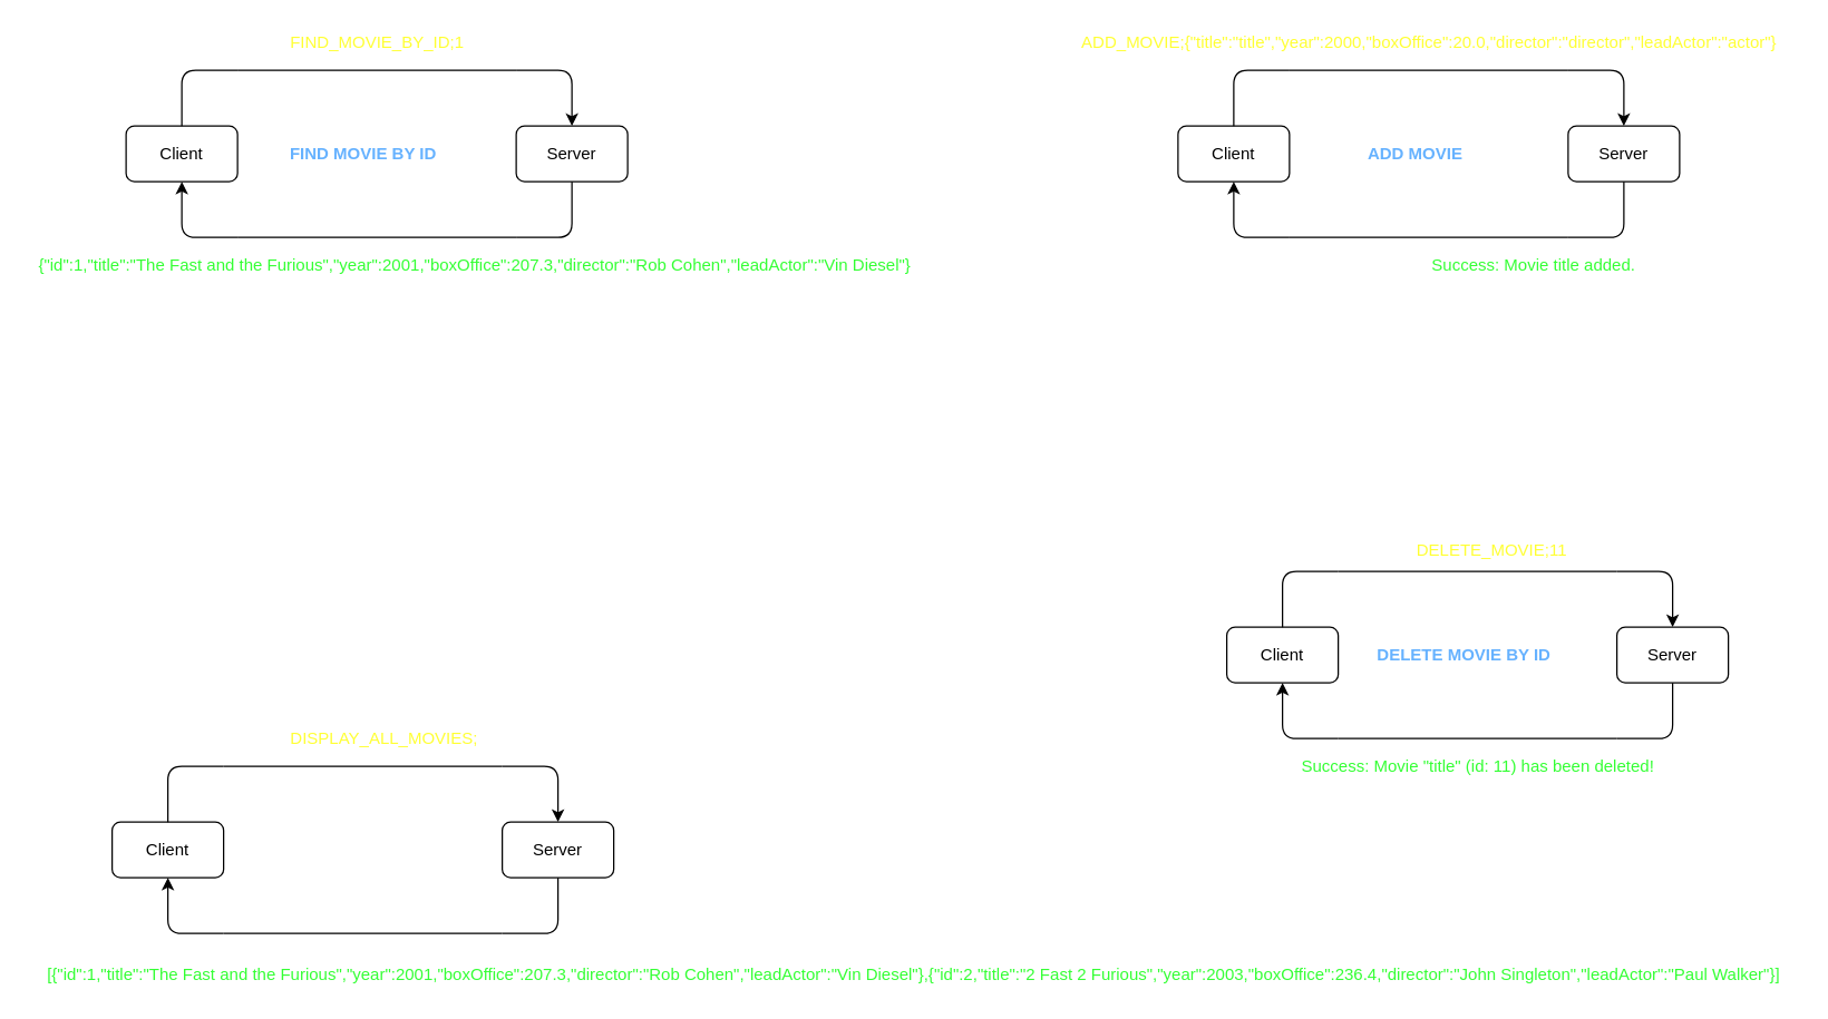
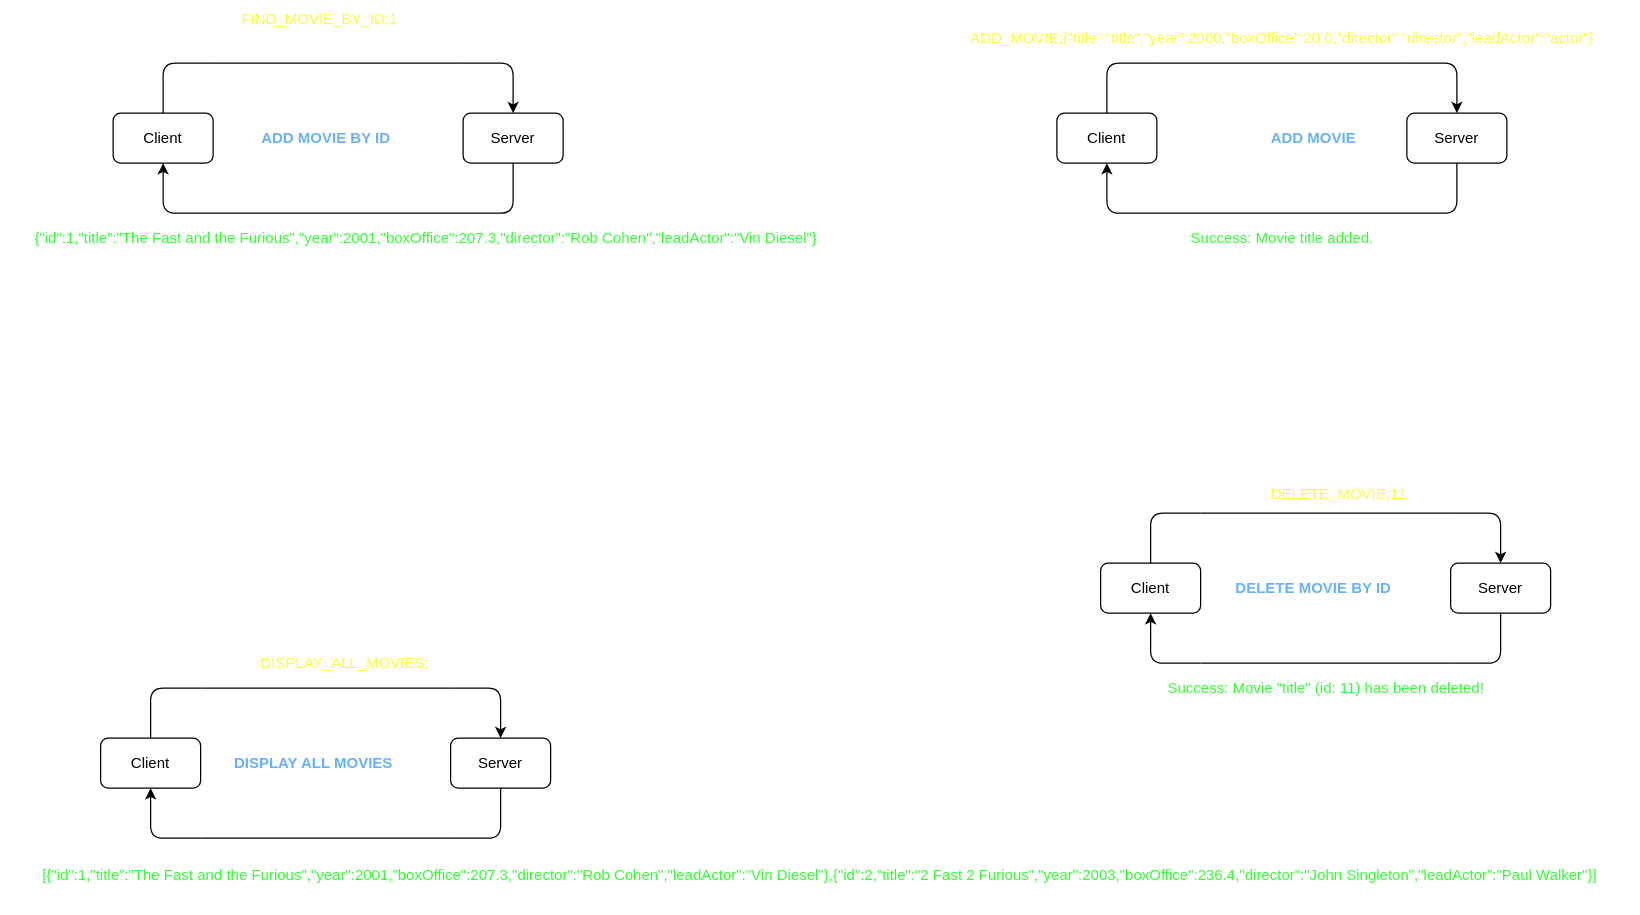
- <mxCell id="11" value="FIND_MOVIE_BY_ID;1" style="text;html=1;align=center;verticalAlign=middle;resizable=0;points=[];autosize=1;strokeColor=none;fillColor=none;fontColor=#FFFF33;" vertex="1" parent="1"><mxGeometry x="200" y="20" width="140" height="20" as="geometry" /></mxCell>
+ <mxCell id="11" value="FIND_MOVIE_BY_ID;1" style="text;html=1;align=center;verticalAlign=middle;resizable=0;points=[];autosize=1;strokeColor=none;fillColor=none;fontColor=#FFFF33;" vertex="1" parent="1"><mxGeometry x="185" y="5" width="140" height="20" as="geometry" /></mxCell>
- <mxCell id="10" value="FIND MOVIE BY ID" style="text;html=1;align=center;verticalAlign=middle;resizable=0;points=[];autosize=1;strokeColor=none;fillColor=none;strokeWidth=1;fontStyle=1;fontColor=#66B2FF;" vertex="1" parent="1"><mxGeometry x="200" y="100" width="120" height="20" as="geometry" /></mxCell>
+ <mxCell id="10" value="ADD MOVIE BY ID" style="text;html=1;align=center;verticalAlign=middle;resizable=0;points=[];autosize=1;strokeColor=none;fillColor=none;strokeWidth=1;fontStyle=1;fontColor=#66B2FF;" vertex="1" parent="1"><mxGeometry x="200" y="100" width="120" height="20" as="geometry" /></mxCell>
- <mxCell id="32" value="ADD MOVIE" style="text;html=1;align=center;verticalAlign=middle;resizable=0;points=[];autosize=1;strokeColor=none;fillColor=none;strokeWidth=1;fontStyle=1;fontColor=#66B2FF;" vertex="1" parent="1"><mxGeometry x="975" y="100" width="80" height="20" as="geometry" /></mxCell>
+ <mxCell id="32" value="ADD MOVIE" style="text;html=1;align=center;verticalAlign=middle;resizable=0;points=[];autosize=1;strokeColor=none;fillColor=none;strokeWidth=1;fontStyle=1;fontColor=#66B2FF;" vertex="1" parent="1"><mxGeometry x="1010" y="100" width="80" height="20" as="geometry" /></mxCell>
- <mxCell id="34" value="Success: Movie title added." style="text;html=1;align=center;verticalAlign=middle;resizable=0;points=[];autosize=1;strokeColor=none;fillColor=none;fontColor=#33FF33;" vertex="1" parent="1"><mxGeometry x="1020" y="180" width="160" height="20" as="geometry" /></mxCell>
+ <mxCell id="34" value="Success: Movie title added." style="text;html=1;align=center;verticalAlign=middle;resizable=0;points=[];autosize=1;strokeColor=none;fillColor=none;fontColor=#33FF33;" vertex="1" parent="1"><mxGeometry x="945" y="180" width="160" height="20" as="geometry" /></mxCell>
+ <mxCell id="21" value="DISPLAY ALL MOVIES" style="text;html=1;align=center;verticalAlign=middle;resizable=0;points=[];autosize=1;strokeColor=none;fillColor=none;strokeWidth=1;fontStyle=1;fontColor=#66B2FF;" vertex="1" parent="1"><mxGeometry x="180" y="600" width="140" height="20" as="geometry" /></mxCell>
